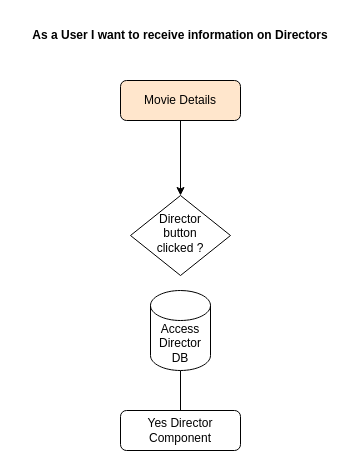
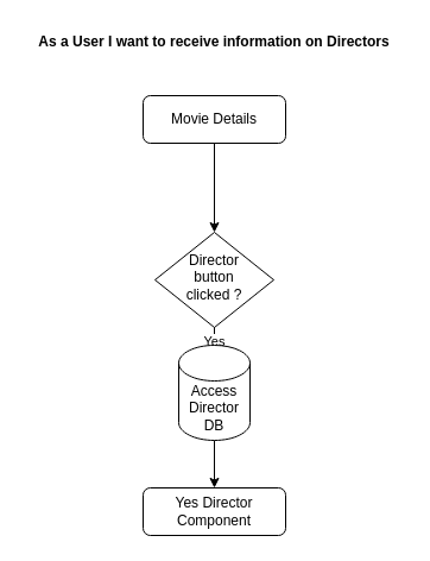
- <mxCell id="3" value="Movie Details" style="rounded=1;whiteSpace=wrap;html=1;fontSize=12;glass=0;strokeWidth=1;shadow=0;fillColor=#ffe6cc;" parent="1" vertex="1"><mxGeometry x="120" y="80" width="120" height="40" as="geometry" /></mxCell>
+ <mxCell id="3" value="Movie Details" style="rounded=1;whiteSpace=wrap;html=1;fontSize=12;glass=0;strokeWidth=1;shadow=0;" parent="1" vertex="1"><mxGeometry x="120" y="80" width="120" height="40" as="geometry" /></mxCell>
+ <mxCell id="5" value="" style="edgeStyle=orthogonalEdgeStyle;rounded=0;orthogonalLoop=1;jettySize=auto;html=1;" edge="1" parent="1" source="7" target="10"><mxGeometry relative="1" as="geometry" /></mxCell>
+ <mxCell id="6" value="Yes" style="edgeLabel;html=1;align=center;verticalAlign=middle;resizable=0;points=[];" vertex="1" connectable="0" parent="5"><mxGeometry x="-0.1" y="1" relative="1" as="geometry"><mxPoint as="offset" /></mxGeometry></mxCell>
- <mxCell id="9" value="" style="edgeStyle=orthogonalEdgeStyle;rounded=0;orthogonalLoop=1;jettySize=auto;html=1;endArrow=none;" edge="1" parent="1" source="10" target="8"><mxGeometry relative="1" as="geometry" /></mxCell>
+ <mxCell id="9" value="" style="edgeStyle=orthogonalEdgeStyle;rounded=0;orthogonalLoop=1;jettySize=auto;html=1;" edge="1" parent="1" source="10" target="8"><mxGeometry relative="1" as="geometry" /></mxCell>
